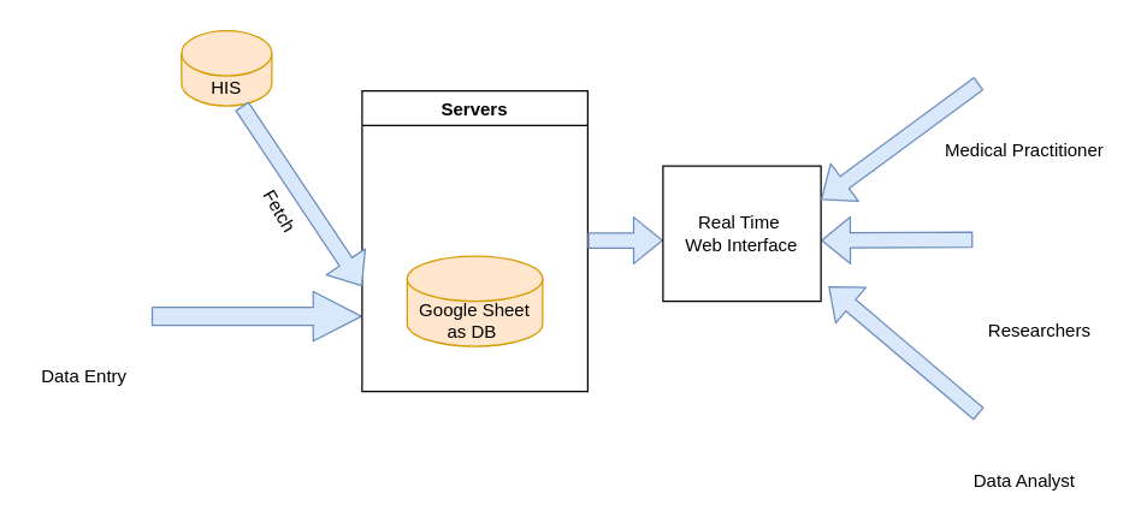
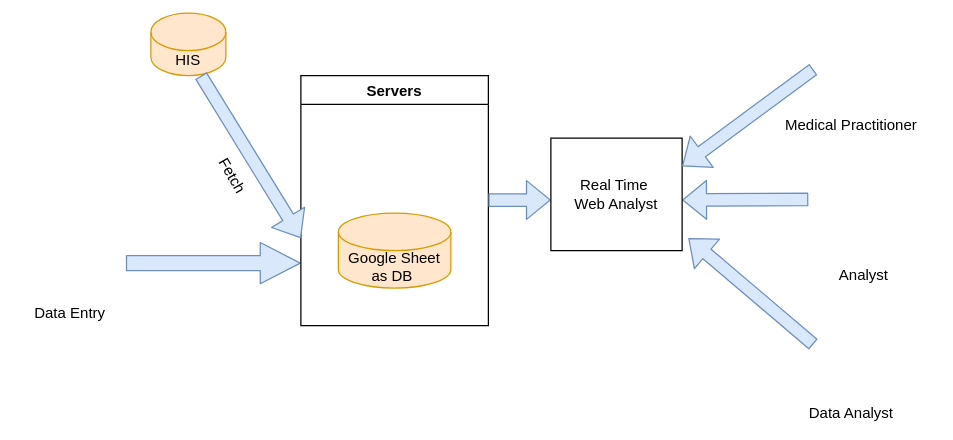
- <mxCell id="2" value="HIS" style="shape=cylinder3;whiteSpace=wrap;html=1;boundedLbl=1;backgroundOutline=1;size=15;fillColor=#ffe6cc;strokeColor=#d79b00;" vertex="1" parent="1"><mxGeometry x="120" y="20" width="60" height="50" as="geometry" /></mxCell>
+ <mxCell id="2" value="HIS" style="shape=cylinder3;whiteSpace=wrap;html=1;boundedLbl=1;backgroundOutline=1;size=15;fillColor=#ffe6cc;strokeColor=#d79b00;" vertex="1" parent="1"><mxGeometry x="120" y="10" width="60" height="50" as="geometry" /></mxCell>
- <mxCell id="10" value="Real Time&amp;nbsp;&lt;br&gt;Web Interface" style="rounded=0;whiteSpace=wrap;html=1;" vertex="1" parent="1"><mxGeometry x="440" y="110" width="105" height="90" as="geometry" /></mxCell>
+ <mxCell id="10" value="Real Time&amp;nbsp;&lt;br&gt;Web Analyst" style="rounded=0;whiteSpace=wrap;html=1;" vertex="1" parent="1"><mxGeometry x="440" y="110" width="105" height="90" as="geometry" /></mxCell>
- <mxCell id="16" value="Researchers" style="text;html=1;align=center;verticalAlign=middle;resizable=0;points=[];autosize=1;strokeColor=none;fillColor=none;" vertex="1" parent="1"><mxGeometry x="650" y="210" width="80" height="20" as="geometry" /></mxCell>
+ <mxCell id="16" value="Analyst" style="text;html=1;align=center;verticalAlign=middle;resizable=0;points=[];autosize=1;strokeColor=none;fillColor=none;" vertex="1" parent="1"><mxGeometry x="650" y="210" width="80" height="20" as="geometry" /></mxCell>
- <mxCell id="15" value="Data Analyst" style="text;html=1;align=center;verticalAlign=middle;resizable=0;points=[];autosize=1;strokeColor=none;fillColor=none;" vertex="1" parent="1"><mxGeometry x="640" y="310" width="80" height="20" as="geometry" /></mxCell>
+ <mxCell id="15" value="Data Analyst" style="text;html=1;align=center;verticalAlign=middle;resizable=0;points=[];autosize=1;strokeColor=none;fillColor=none;" vertex="1" parent="1"><mxGeometry x="640" y="320" width="80" height="20" as="geometry" /></mxCell>
